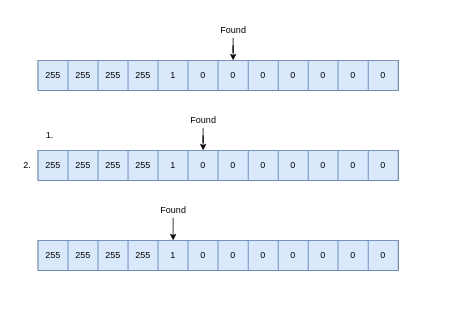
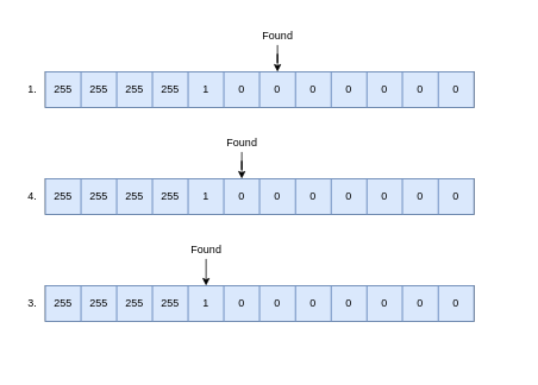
- <mxCell id="48" value="1." style="text;html=1;align=center;verticalAlign=middle;resizable=0;points=[];autosize=1;" vertex="1" parent="1"><mxGeometry x="50" y="170" width="30" height="20" as="geometry" /></mxCell>
+ <mxCell id="48" value="1." style="text;html=1;align=center;verticalAlign=middle;resizable=0;points=[];autosize=1;" vertex="1" parent="1"><mxGeometry x="20" y="90" width="30" height="20" as="geometry" /></mxCell>
- <mxCell id="49" value="2." style="text;html=1;align=center;verticalAlign=middle;resizable=0;points=[];autosize=1;" vertex="1" parent="1"><mxGeometry x="20" y="210" width="30" height="20" as="geometry" /></mxCell>
+ <mxCell id="49" value="4." style="text;html=1;align=center;verticalAlign=middle;resizable=0;points=[];autosize=1;" vertex="1" parent="1"><mxGeometry x="20" y="210" width="30" height="20" as="geometry" /></mxCell>
+ <mxCell id="50" value="3." style="text;html=1;align=center;verticalAlign=middle;resizable=0;points=[];autosize=1;" vertex="1" parent="1"><mxGeometry x="20" y="330" width="30" height="20" as="geometry" /></mxCell>
